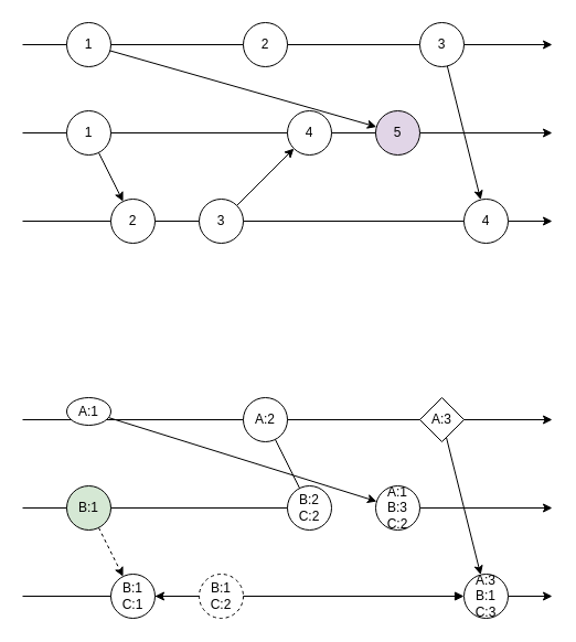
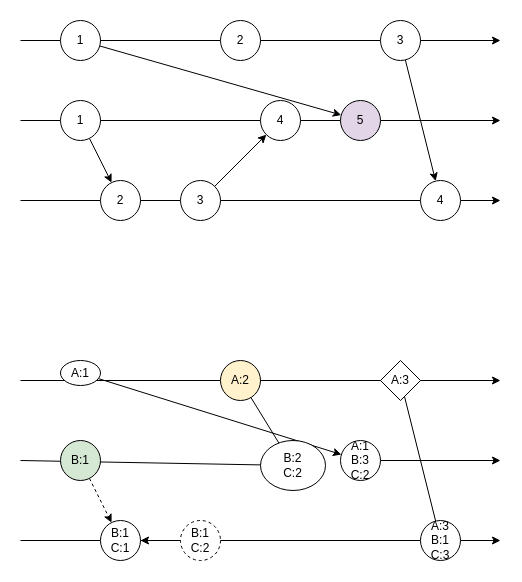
- <mxCell id="25" value="A:2" style="ellipse;whiteSpace=wrap;html=1;aspect=fixed;" vertex="1" parent="1"><mxGeometry x="220" y="360" width="40" height="40" as="geometry" /></mxCell>
+ <mxCell id="25" value="A:2" style="ellipse;whiteSpace=wrap;html=1;aspect=fixed;fillColor=#fff2cc;" vertex="1" parent="1"><mxGeometry x="220" y="360" width="40" height="40" as="geometry" /></mxCell>
- <mxCell id="29" value="B:2&lt;br&gt;C:2" style="ellipse;whiteSpace=wrap;html=1;aspect=fixed;" vertex="1" parent="1"><mxGeometry x="260" y="440" width="40" height="40" as="geometry" /></mxCell>
+ <mxCell id="29" value="B:2&lt;br&gt;C:2" style="ellipse;whiteSpace=wrap;html=1;aspect=fixed;" vertex="1" parent="1"><mxGeometry x="260" y="440" width="65" height="50" as="geometry" /></mxCell>
- <mxCell id="26" style="edgeStyle=none;html=1;" edge="1" parent="1" source="27" target="36"><mxGeometry relative="1" as="geometry" /></mxCell>
+ <mxCell id="26" style="edgeStyle=none;html=1;endArrow=none;" edge="1" parent="1" source="27" target="36"><mxGeometry relative="1" as="geometry" /></mxCell>
- <mxCell id="37" value="" style="endArrow=block;html=1;startArrow=none;" edge="1" parent="1" source="35" target="36"><mxGeometry width="50" height="50" relative="1" as="geometry"><mxPoint x="300" y="540" as="sourcePoint" /><mxPoint x="500" y="540" as="targetPoint" /></mxGeometry></mxCell>
+ <mxCell id="37" value="" style="endArrow=none;html=1;startArrow=none;" edge="1" parent="1" source="35" target="36"><mxGeometry width="50" height="50" relative="1" as="geometry"><mxPoint x="300" y="540" as="sourcePoint" /><mxPoint x="500" y="540" as="targetPoint" /></mxGeometry></mxCell>
